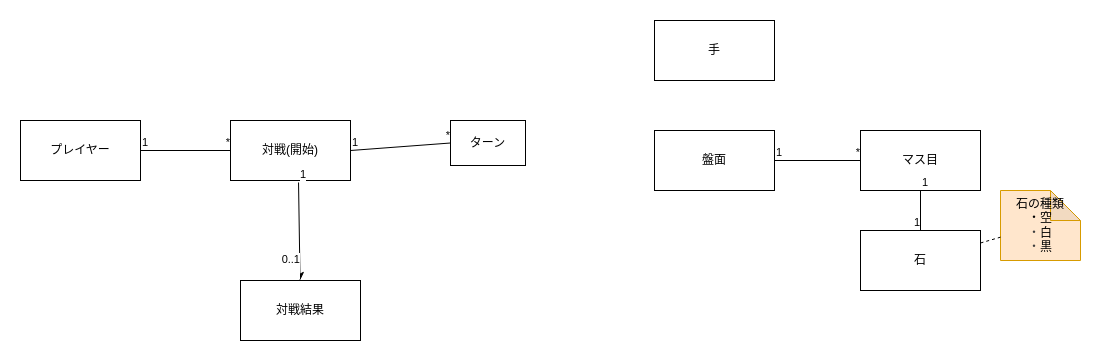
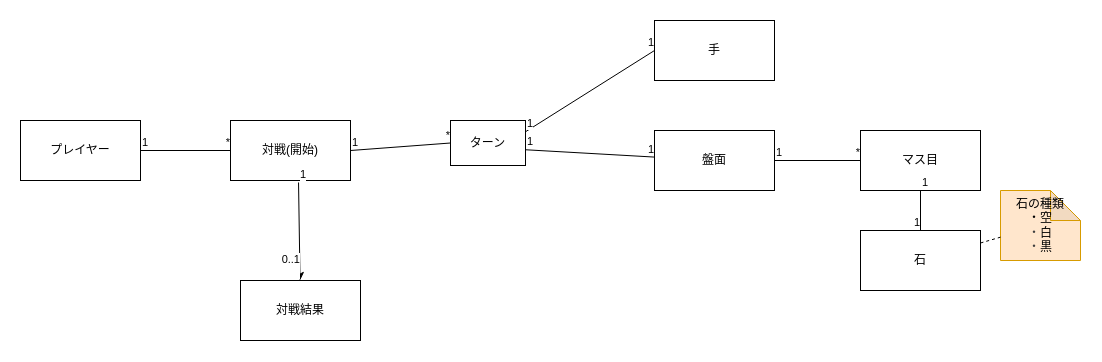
+ <mxCell id="30" value="" style="endArrow=none;html=1;entryX=0;entryY=0.5;entryDx=0;entryDy=0;exitX=1;exitY=0.25;exitDx=0;exitDy=0;" edge="1" parent="1" source="3" target="29"><mxGeometry relative="1" as="geometry"><mxPoint x="580" y="160" as="sourcePoint" /><mxPoint x="664" y="160" as="targetPoint" /></mxGeometry></mxCell>
+ <mxCell id="31" value="1" style="edgeLabel;resizable=0;html=1;align=left;verticalAlign=bottom;" connectable="0" vertex="1" parent="30"><mxGeometry x="-1" relative="1" as="geometry" /></mxCell>
+ <mxCell id="32" value="1" style="edgeLabel;resizable=0;html=1;align=right;verticalAlign=bottom;" connectable="0" vertex="1" parent="30"><mxGeometry x="1" relative="1" as="geometry" /></mxCell>
+ <mxCell id="19" value="" style="endArrow=none;html=1;exitX=1;exitY=0.65;exitDx=0;exitDy=0;exitPerimeter=0;" edge="1" parent="1" source="3" target="15"><mxGeometry relative="1" as="geometry"><mxPoint x="600" y="149.5" as="sourcePoint" /><mxPoint x="690" y="149.5" as="targetPoint" /></mxGeometry></mxCell>
+ <mxCell id="20" value="1" style="edgeLabel;resizable=0;html=1;align=left;verticalAlign=bottom;" connectable="0" vertex="1" parent="19"><mxGeometry x="-1" relative="1" as="geometry" /></mxCell>
+ <mxCell id="21" value="1" style="edgeLabel;resizable=0;html=1;align=right;verticalAlign=bottom;" connectable="0" vertex="1" parent="19"><mxGeometry x="1" relative="1" as="geometry" /></mxCell>
